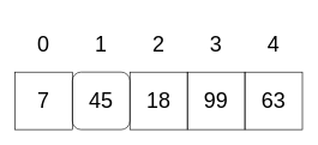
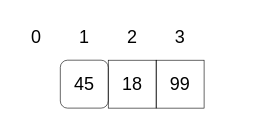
- <mxCell id="11" value="&lt;font style=&quot;font-size: 30px&quot;&gt;4&lt;/font&gt;" style="whiteSpace=wrap;html=1;aspect=fixed;strokeColor=none;fillColor=none;" vertex="1" parent="1"><mxGeometry x="340" y="20" width="80" height="80" as="geometry" /></mxCell>
- <mxCell id="2" value="&lt;font style=&quot;font-size: 30px&quot;&gt;7&lt;/font&gt;" style="whiteSpace=wrap;html=1;aspect=fixed;fillColor=none;" vertex="1" parent="1"><mxGeometry x="20" y="100" width="80" height="80" as="geometry" /></mxCell>
- <mxCell id="6" value="&lt;font style=&quot;font-size: 30px&quot;&gt;63&lt;/font&gt;" style="whiteSpace=wrap;html=1;aspect=fixed;fillColor=none;" vertex="1" parent="1"><mxGeometry x="340" y="100" width="80" height="80" as="geometry" /></mxCell>
